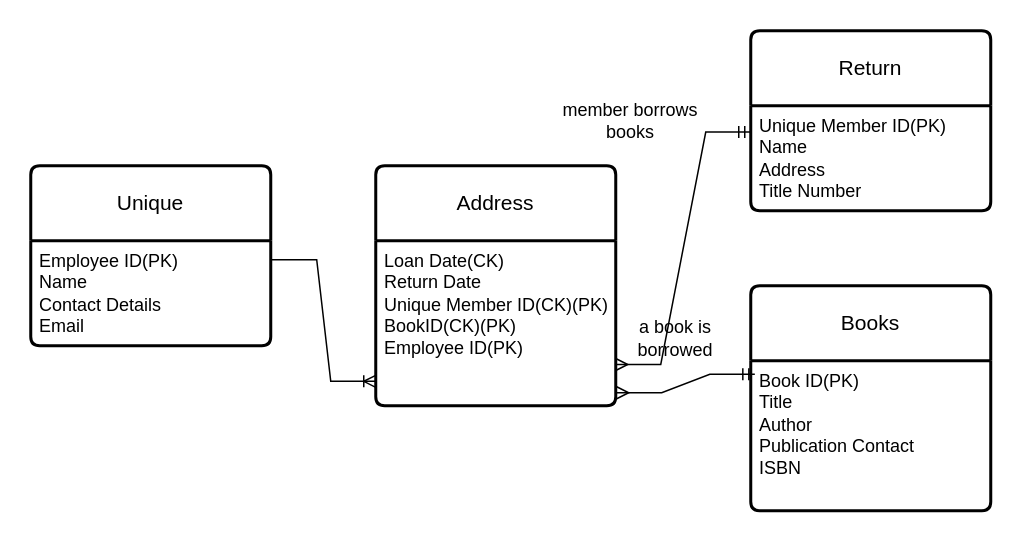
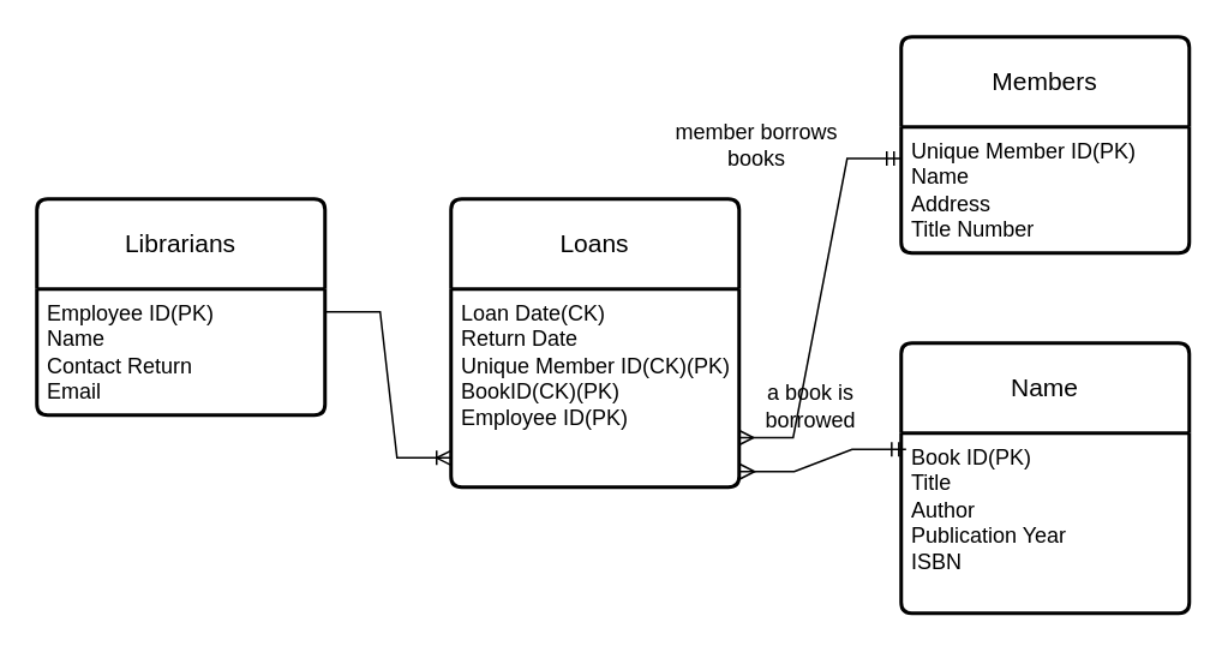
- <mxCell id="8" value="Return" style="swimlane;childLayout=stackLayout;horizontal=1;startSize=50;horizontalStack=0;rounded=1;fontSize=14;fontStyle=0;strokeWidth=2;resizeParent=0;resizeLast=1;shadow=0;dashed=0;align=center;arcSize=4;whiteSpace=wrap;html=1;" vertex="1" parent="1"><mxGeometry x="500" y="20" width="160" height="120" as="geometry" /></mxCell>
+ <mxCell id="8" value="Members" style="swimlane;childLayout=stackLayout;horizontal=1;startSize=50;horizontalStack=0;rounded=1;fontSize=14;fontStyle=0;strokeWidth=2;resizeParent=0;resizeLast=1;shadow=0;dashed=0;align=center;arcSize=4;whiteSpace=wrap;html=1;" vertex="1" parent="1"><mxGeometry x="500" y="20" width="160" height="120" as="geometry" /></mxCell>
- <mxCell id="4" value="Unique" style="swimlane;childLayout=stackLayout;horizontal=1;startSize=50;horizontalStack=0;rounded=1;fontSize=14;fontStyle=0;strokeWidth=2;resizeParent=0;resizeLast=1;shadow=0;dashed=0;align=center;arcSize=4;whiteSpace=wrap;html=1;" vertex="1" parent="1"><mxGeometry x="20" y="110" width="160" height="120" as="geometry" /></mxCell>
+ <mxCell id="4" value="Librarians" style="swimlane;childLayout=stackLayout;horizontal=1;startSize=50;horizontalStack=0;rounded=1;fontSize=14;fontStyle=0;strokeWidth=2;resizeParent=0;resizeLast=1;shadow=0;dashed=0;align=center;arcSize=4;whiteSpace=wrap;html=1;" vertex="1" parent="1"><mxGeometry x="20" y="110" width="160" height="120" as="geometry" /></mxCell>
- <mxCell id="6" value="Address" style="swimlane;childLayout=stackLayout;horizontal=1;startSize=50;horizontalStack=0;rounded=1;fontSize=14;fontStyle=0;strokeWidth=2;resizeParent=0;resizeLast=1;shadow=0;dashed=0;align=center;arcSize=4;whiteSpace=wrap;html=1;" vertex="1" parent="1"><mxGeometry x="250" y="110" width="160" height="160" as="geometry" /></mxCell>
+ <mxCell id="6" value="Loans" style="swimlane;childLayout=stackLayout;horizontal=1;startSize=50;horizontalStack=0;rounded=1;fontSize=14;fontStyle=0;strokeWidth=2;resizeParent=0;resizeLast=1;shadow=0;dashed=0;align=center;arcSize=4;whiteSpace=wrap;html=1;" vertex="1" parent="1"><mxGeometry x="250" y="110" width="160" height="160" as="geometry" /></mxCell>
- <mxCell id="5" value="Employee ID(PK)&lt;div&gt;Name&lt;/div&gt;&lt;div&gt;Contact Details&lt;/div&gt;&lt;div&gt;Email&lt;/div&gt;" style="align=left;strokeColor=none;fillColor=none;spacingLeft=4;fontSize=12;verticalAlign=top;resizable=0;rotatable=0;part=1;html=1;" vertex="1" parent="4"><mxGeometry y="50" width="160" height="70" as="geometry" /></mxCell>
+ <mxCell id="5" value="Employee ID(PK)&lt;div&gt;Name&lt;/div&gt;&lt;div&gt;Contact Return&lt;/div&gt;&lt;div&gt;Email&lt;/div&gt;" style="align=left;strokeColor=none;fillColor=none;spacingLeft=4;fontSize=12;verticalAlign=top;resizable=0;rotatable=0;part=1;html=1;" vertex="1" parent="4"><mxGeometry y="50" width="160" height="70" as="geometry" /></mxCell>
- <mxCell id="2" value="Books" style="swimlane;childLayout=stackLayout;horizontal=1;startSize=50;horizontalStack=0;rounded=1;fontSize=14;fontStyle=0;strokeWidth=2;resizeParent=0;resizeLast=1;shadow=0;dashed=0;align=center;arcSize=4;whiteSpace=wrap;html=1;" vertex="1" parent="1"><mxGeometry x="500" y="190" width="160" height="150" as="geometry" /></mxCell>
+ <mxCell id="2" value="Name" style="swimlane;childLayout=stackLayout;horizontal=1;startSize=50;horizontalStack=0;rounded=1;fontSize=14;fontStyle=0;strokeWidth=2;resizeParent=0;resizeLast=1;shadow=0;dashed=0;align=center;arcSize=4;whiteSpace=wrap;html=1;" vertex="1" parent="1"><mxGeometry x="500" y="190" width="160" height="150" as="geometry" /></mxCell>
- <mxCell id="3" value="Book ID(PK)&lt;div&gt;Title&lt;/div&gt;&lt;div&gt;Author&lt;/div&gt;&lt;div&gt;Publication Contact&lt;/div&gt;&lt;div&gt;ISBN&lt;/div&gt;" style="align=left;strokeColor=none;fillColor=none;spacingLeft=4;fontSize=12;verticalAlign=top;resizable=0;rotatable=0;part=1;html=1;" vertex="1" parent="2"><mxGeometry y="50" width="160" height="100" as="geometry" /></mxCell>
+ <mxCell id="3" value="Book ID(PK)&lt;div&gt;Title&lt;/div&gt;&lt;div&gt;Author&lt;/div&gt;&lt;div&gt;Publication Year&lt;/div&gt;&lt;div&gt;ISBN&lt;/div&gt;" style="align=left;strokeColor=none;fillColor=none;spacingLeft=4;fontSize=12;verticalAlign=top;resizable=0;rotatable=0;part=1;html=1;" vertex="1" parent="2"><mxGeometry y="50" width="160" height="100" as="geometry" /></mxCell>
